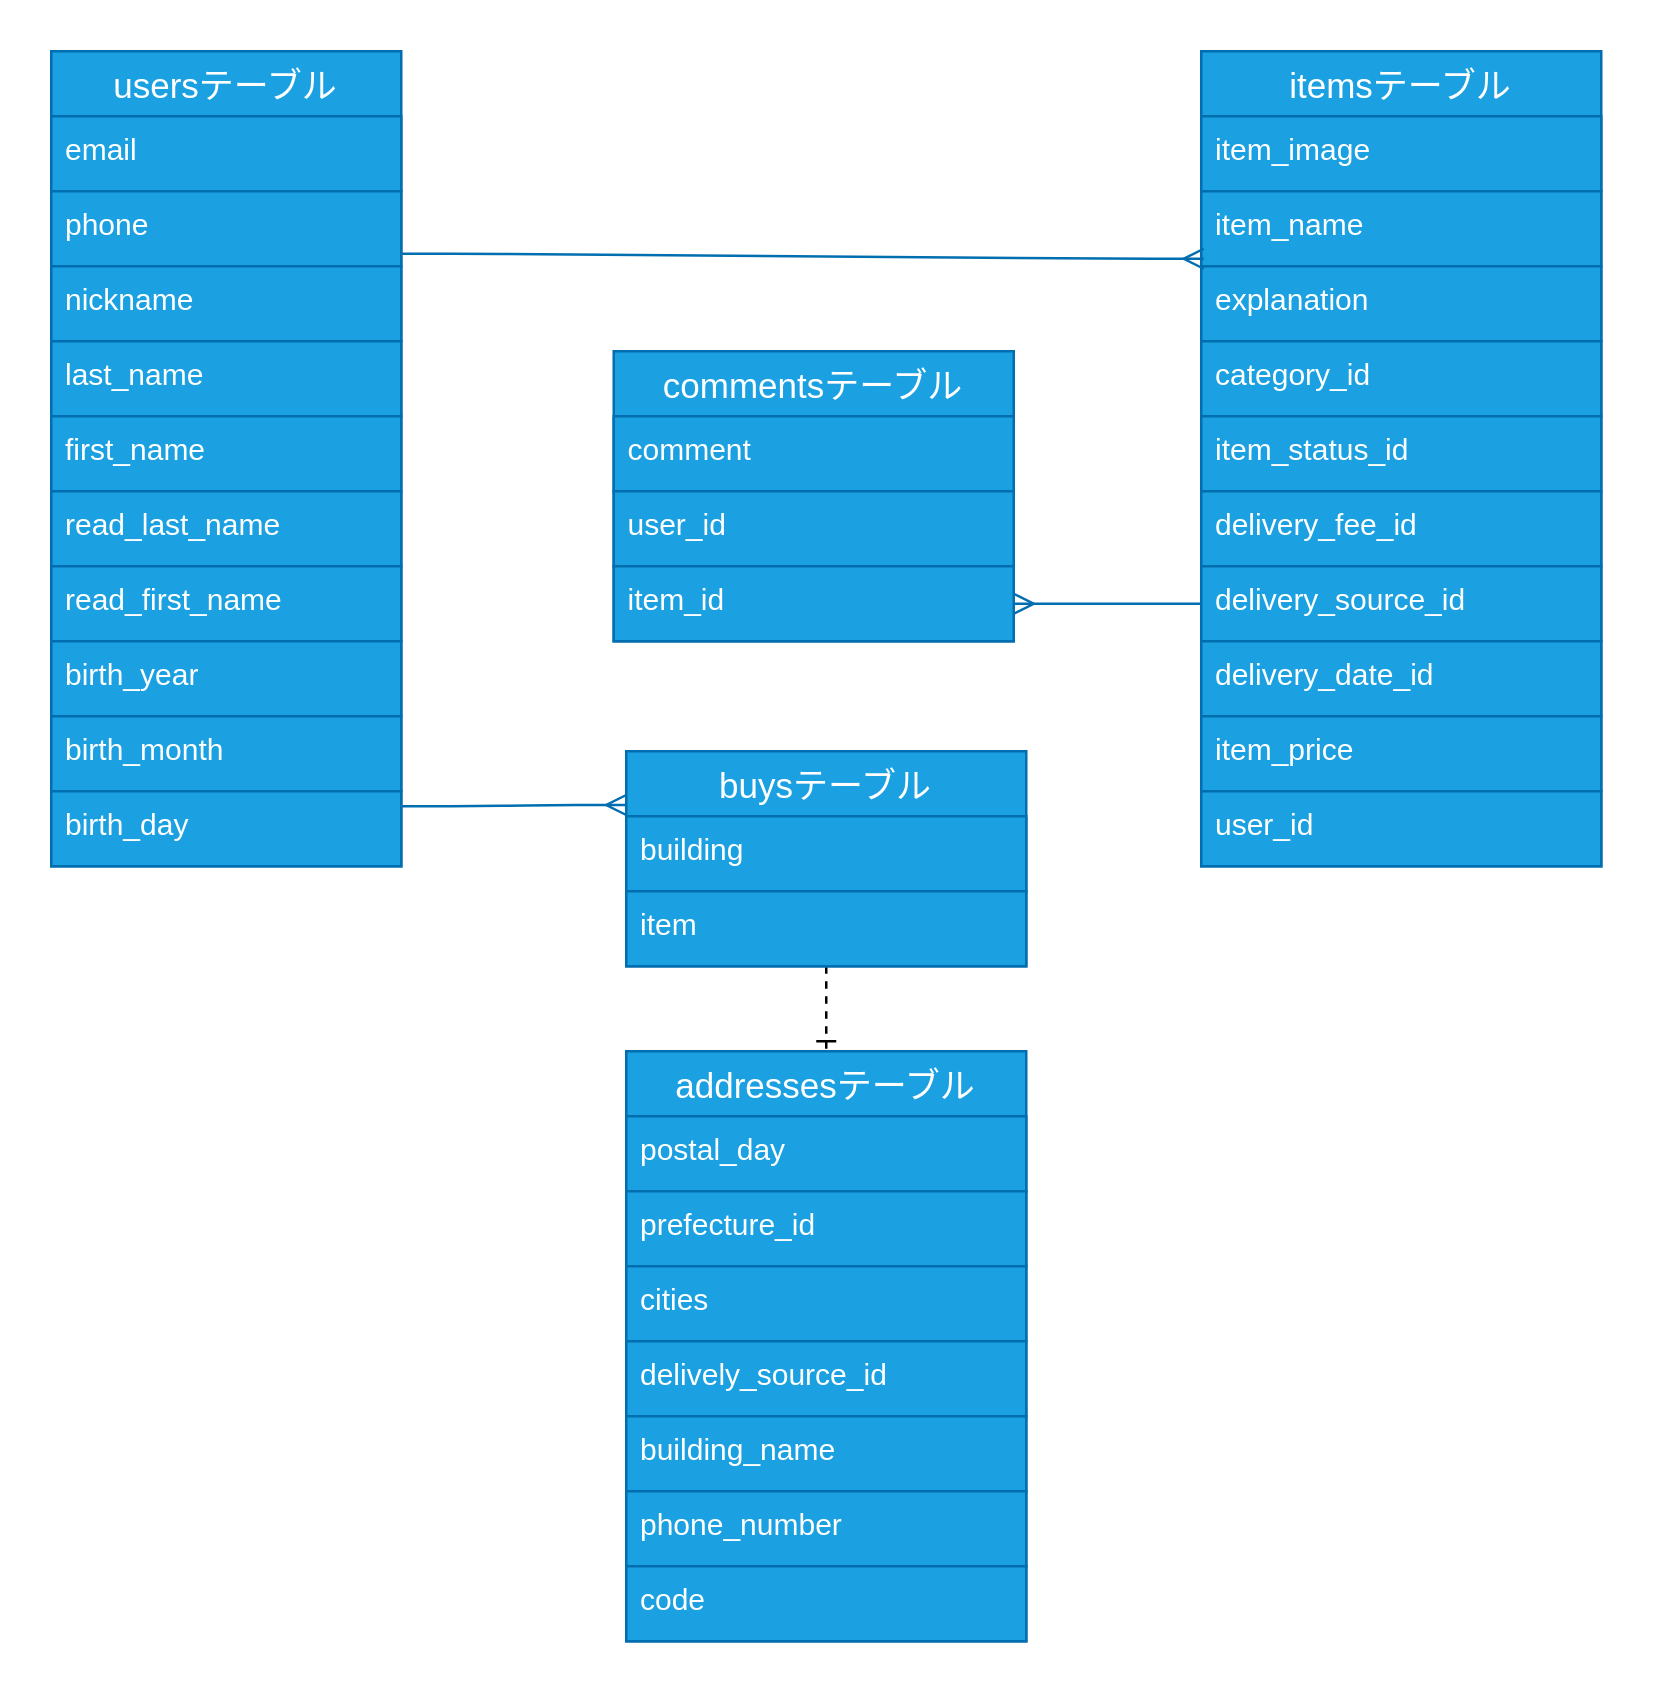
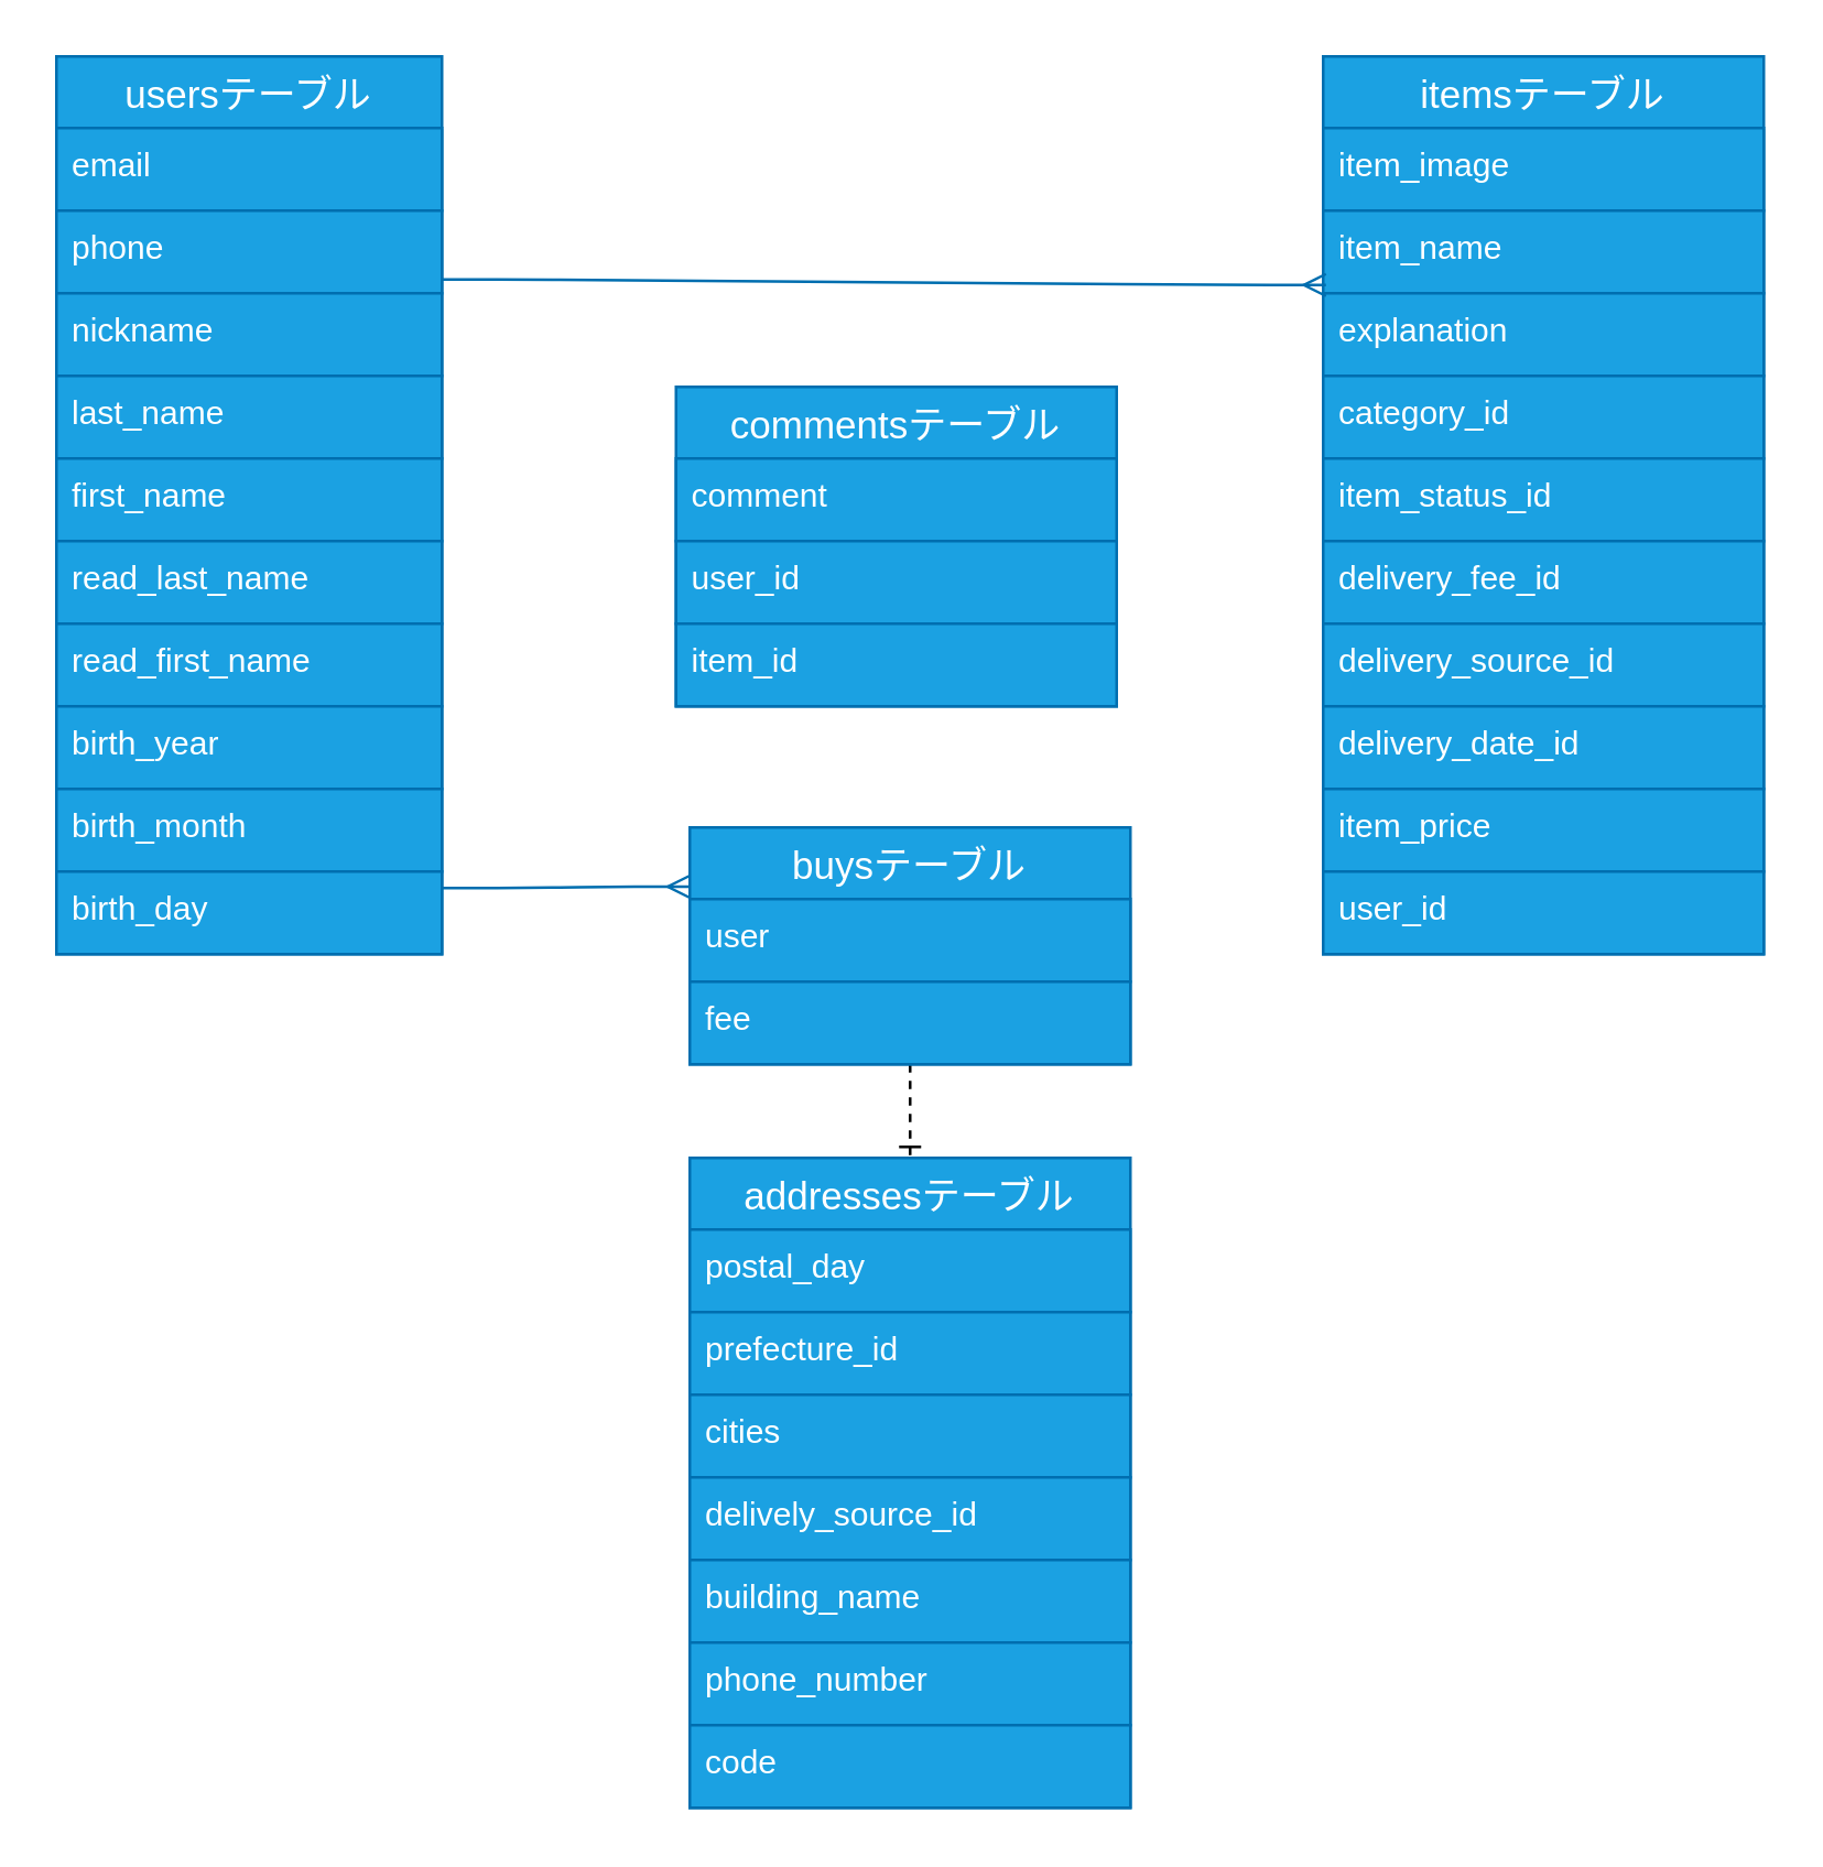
- <mxCell id="29" value="" style="edgeStyle=entityRelationEdgeStyle;fontSize=12;html=1;endArrow=ERmany;entryX=1;entryY=0.5;entryDx=0;entryDy=0;exitX=0;exitY=0.5;exitDx=0;exitDy=0;fillColor=#1ba1e2;strokeColor=#006EAF;" edge="1" parent="1" source="20" target="28"><mxGeometry width="100" height="100" relative="1" as="geometry"><mxPoint x="430" y="450" as="sourcePoint" /><mxPoint x="600" y="330" as="targetPoint" /></mxGeometry></mxCell>
- <mxCell id="32" value="building" style="text;strokeColor=#006EAF;fillColor=#1ba1e2;spacingLeft=4;spacingRight=4;overflow=hidden;rotatable=0;points=[[0,0.5],[1,0.5]];portConstraint=eastwest;fontSize=12;fontColor=#ffffff;" vertex="1" parent="31"><mxGeometry y="26" width="160" height="30" as="geometry" /></mxCell>
+ <mxCell id="32" value="user" style="text;strokeColor=#006EAF;fillColor=#1ba1e2;spacingLeft=4;spacingRight=4;overflow=hidden;rotatable=0;points=[[0,0.5],[1,0.5]];portConstraint=eastwest;fontSize=12;fontColor=#ffffff;" vertex="1" parent="31"><mxGeometry y="26" width="160" height="30" as="geometry" /></mxCell>
- <mxCell id="33" value="item" style="text;strokeColor=#006EAF;fillColor=#1ba1e2;spacingLeft=4;spacingRight=4;overflow=hidden;rotatable=0;points=[[0,0.5],[1,0.5]];portConstraint=eastwest;fontSize=12;fontColor=#ffffff;" vertex="1" parent="31"><mxGeometry y="56" width="160" height="30" as="geometry" /></mxCell>
+ <mxCell id="33" value="fee" style="text;strokeColor=#006EAF;fillColor=#1ba1e2;spacingLeft=4;spacingRight=4;overflow=hidden;rotatable=0;points=[[0,0.5],[1,0.5]];portConstraint=eastwest;fontSize=12;fontColor=#ffffff;" vertex="1" parent="31"><mxGeometry y="56" width="160" height="30" as="geometry" /></mxCell>
